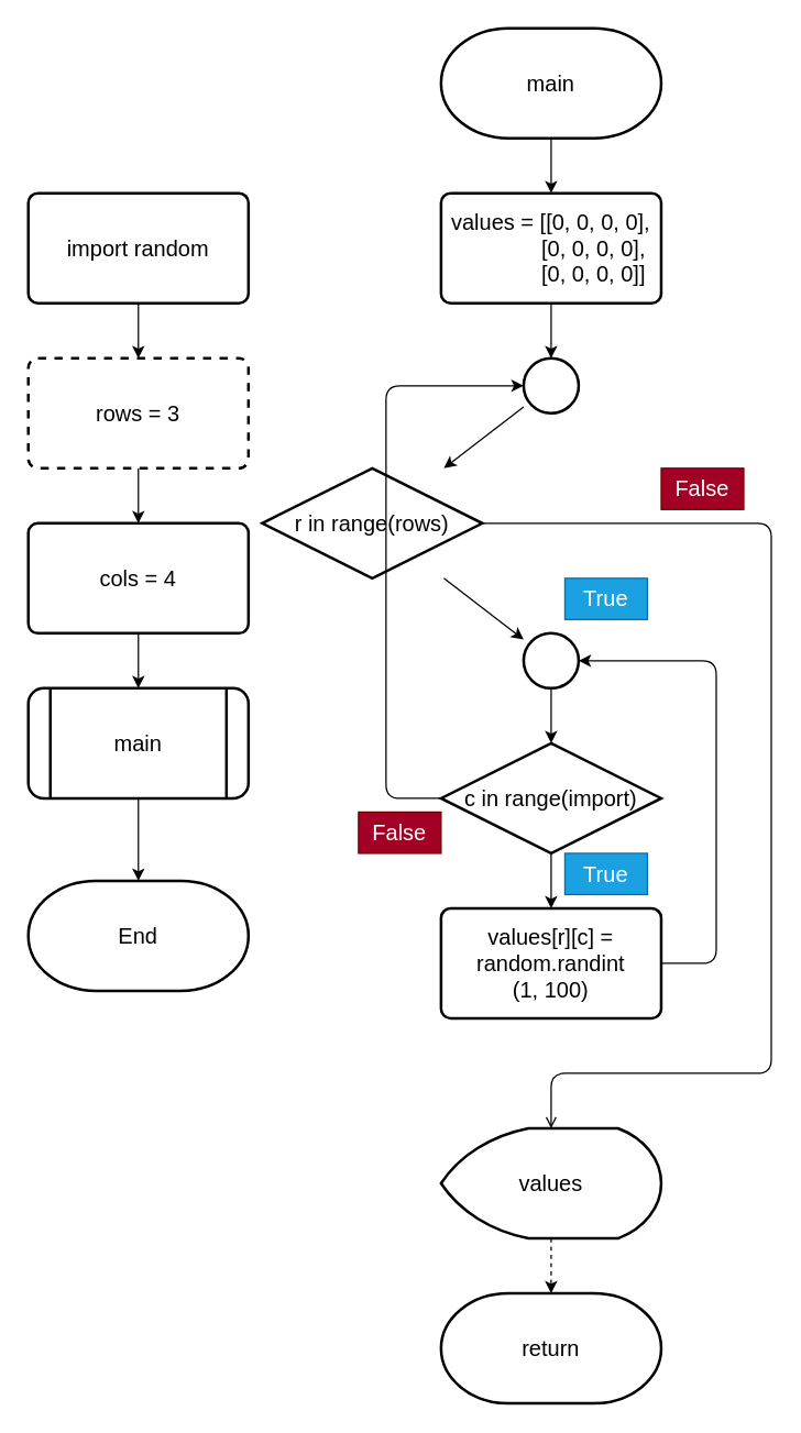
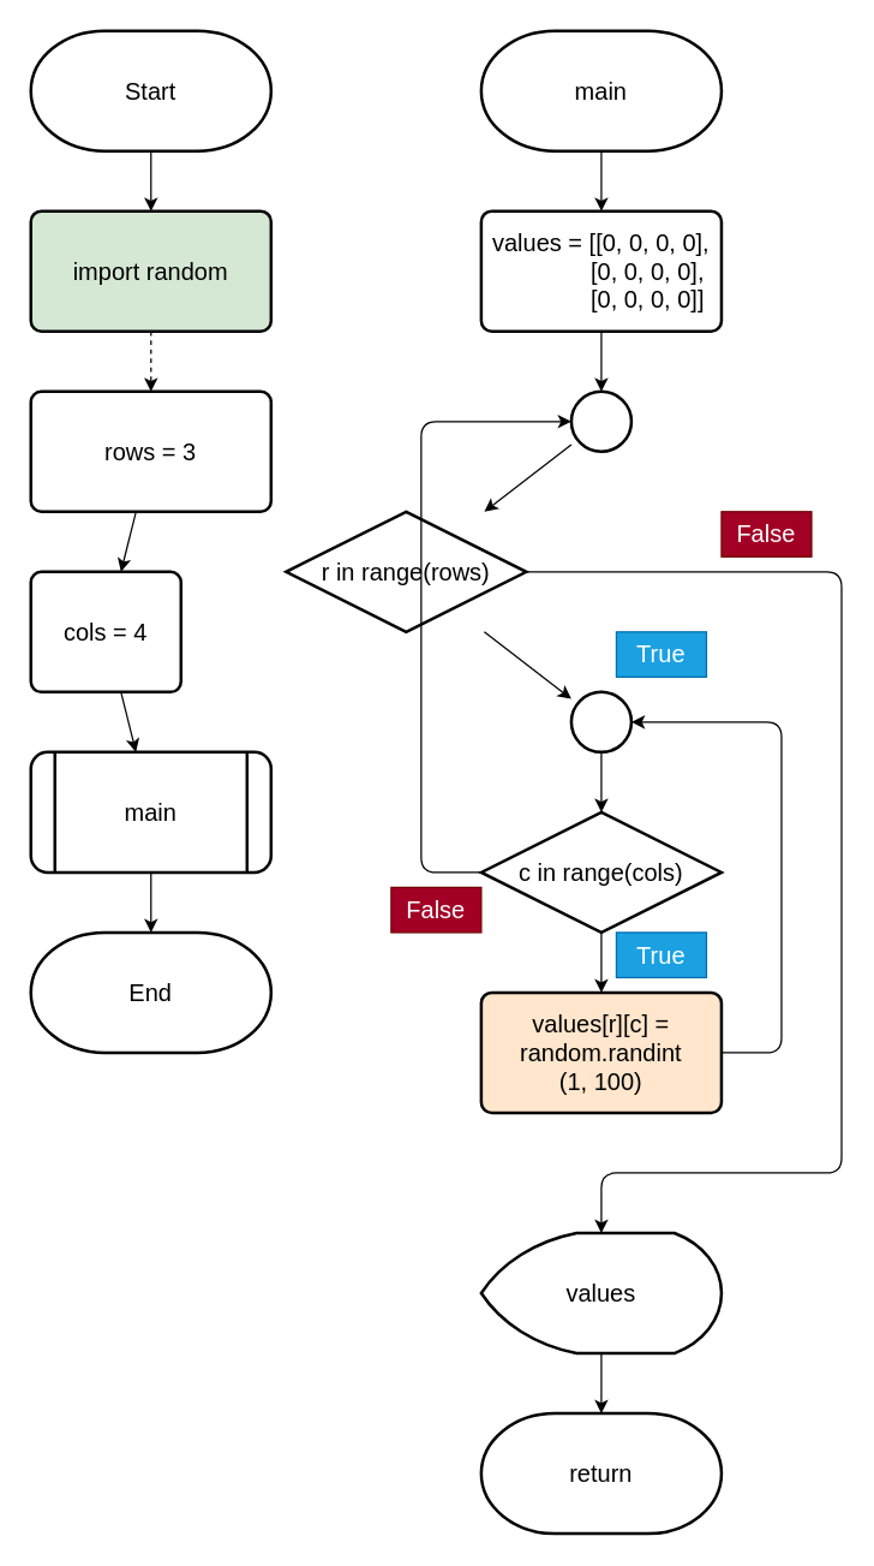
+ <mxCell id="3" value="&lt;font style=&quot;font-size: 16px;&quot;&gt;Start&lt;/font&gt;" style="strokeWidth=2;html=1;shape=mxgraph.flowchart.terminator;whiteSpace=wrap;" vertex="1" parent="1"><mxGeometry x="20" y="20" width="160" height="80" as="geometry" /></mxCell>
+ <mxCell id="2" value="" style="edgeStyle=none;html=1;fontSize=16;" edge="1" parent="1" source="3" target="6"><mxGeometry relative="1" as="geometry" /></mxCell>
- <mxCell id="6" value="import random" style="rounded=1;whiteSpace=wrap;html=1;absoluteArcSize=1;arcSize=14;strokeWidth=2;fontSize=16;" vertex="1" parent="1"><mxGeometry x="20" y="140" width="160" height="80" as="geometry" /></mxCell>
+ <mxCell id="6" value="import random" style="rounded=1;whiteSpace=wrap;html=1;absoluteArcSize=1;arcSize=14;strokeWidth=2;fontSize=16;fillColor=#d5e8d4;" vertex="1" parent="1"><mxGeometry x="20" y="140" width="160" height="80" as="geometry" /></mxCell>
- <mxCell id="5" value="" style="edgeStyle=none;html=1;fontSize=16;" edge="1" parent="1" source="6" target="8"><mxGeometry relative="1" as="geometry" /></mxCell>
+ <mxCell id="5" value="" style="edgeStyle=none;html=1;fontSize=16;dashed=1;" edge="1" parent="1" source="6" target="8"><mxGeometry relative="1" as="geometry" /></mxCell>
- <mxCell id="8" value="rows = 3" style="rounded=1;whiteSpace=wrap;html=1;absoluteArcSize=1;arcSize=14;strokeWidth=2;fontSize=16;dashed=1;" vertex="1" parent="1"><mxGeometry x="20" y="260" width="160" height="80" as="geometry" /></mxCell>
+ <mxCell id="8" value="rows = 3" style="rounded=1;whiteSpace=wrap;html=1;absoluteArcSize=1;arcSize=14;strokeWidth=2;fontSize=16;" vertex="1" parent="1"><mxGeometry x="20" y="260" width="160" height="80" as="geometry" /></mxCell>
- <mxCell id="10" value="cols = 4" style="rounded=1;whiteSpace=wrap;html=1;absoluteArcSize=1;arcSize=14;strokeWidth=2;fontSize=16;" vertex="1" parent="1"><mxGeometry x="20" y="380" width="160" height="80" as="geometry" /></mxCell>
+ <mxCell id="10" value="cols = 4" style="rounded=1;whiteSpace=wrap;html=1;absoluteArcSize=1;arcSize=14;strokeWidth=2;fontSize=16;" vertex="1" parent="1"><mxGeometry x="20" y="380" width="100" height="80" as="geometry" /></mxCell>
- <mxCell id="22" value="c in range(import)" style="strokeWidth=2;html=1;shape=mxgraph.flowchart.decision;whiteSpace=wrap;fontSize=16;" vertex="1" parent="1"><mxGeometry x="320" y="540" width="160" height="80" as="geometry" /></mxCell>
+ <mxCell id="22" value="c in range(cols)" style="strokeWidth=2;html=1;shape=mxgraph.flowchart.decision;whiteSpace=wrap;fontSize=16;" vertex="1" parent="1"><mxGeometry x="320" y="540" width="160" height="80" as="geometry" /></mxCell>
- <mxCell id="4" value="&lt;font style=&quot;font-size: 16px;&quot;&gt;End&lt;br&gt;&lt;/font&gt;" style="strokeWidth=2;html=1;shape=mxgraph.flowchart.terminator;whiteSpace=wrap;" vertex="1" parent="1"><mxGeometry x="20" y="640" width="160" height="80" as="geometry" /></mxCell>
+ <mxCell id="4" value="&lt;font style=&quot;font-size: 16px;&quot;&gt;End&lt;br&gt;&lt;/font&gt;" style="strokeWidth=2;html=1;shape=mxgraph.flowchart.terminator;whiteSpace=wrap;" vertex="1" parent="1"><mxGeometry x="20" y="620" width="160" height="80" as="geometry" /></mxCell>
- <mxCell id="24" value="values[r][c] = random.randint&lt;br&gt;(1, 100)" style="rounded=1;whiteSpace=wrap;html=1;absoluteArcSize=1;arcSize=14;strokeWidth=2;fontSize=16;" vertex="1" parent="1"><mxGeometry x="320" y="660" width="160" height="80" as="geometry" /></mxCell>
+ <mxCell id="24" value="values[r][c] = random.randint&lt;br&gt;(1, 100)" style="rounded=1;whiteSpace=wrap;html=1;absoluteArcSize=1;arcSize=14;strokeWidth=2;fontSize=16;fillColor=#ffe6cc;" vertex="1" parent="1"><mxGeometry x="320" y="660" width="160" height="80" as="geometry" /></mxCell>
- <mxCell id="18" style="edgeStyle=none;html=1;fontSize=16;endArrow=open;" edge="1" parent="1" source="19" target="30"><mxGeometry relative="1" as="geometry"><Array as="points"><mxPoint x="560" y="380" /><mxPoint x="560" y="780" /><mxPoint x="400" y="780" /></Array></mxGeometry></mxCell>
+ <mxCell id="18" style="edgeStyle=none;html=1;fontSize=16;" edge="1" parent="1" source="19" target="30"><mxGeometry relative="1" as="geometry"><Array as="points"><mxPoint x="560" y="380" /><mxPoint x="560" y="780" /><mxPoint x="400" y="780" /></Array></mxGeometry></mxCell>
- <mxCell id="29" value="" style="edgeStyle=none;html=1;fontSize=16;dashed=1;" edge="1" parent="1" source="30" target="31"><mxGeometry relative="1" as="geometry" /></mxCell>
+ <mxCell id="29" value="" style="edgeStyle=none;html=1;fontSize=16;" edge="1" parent="1" source="30" target="31"><mxGeometry relative="1" as="geometry" /></mxCell>
